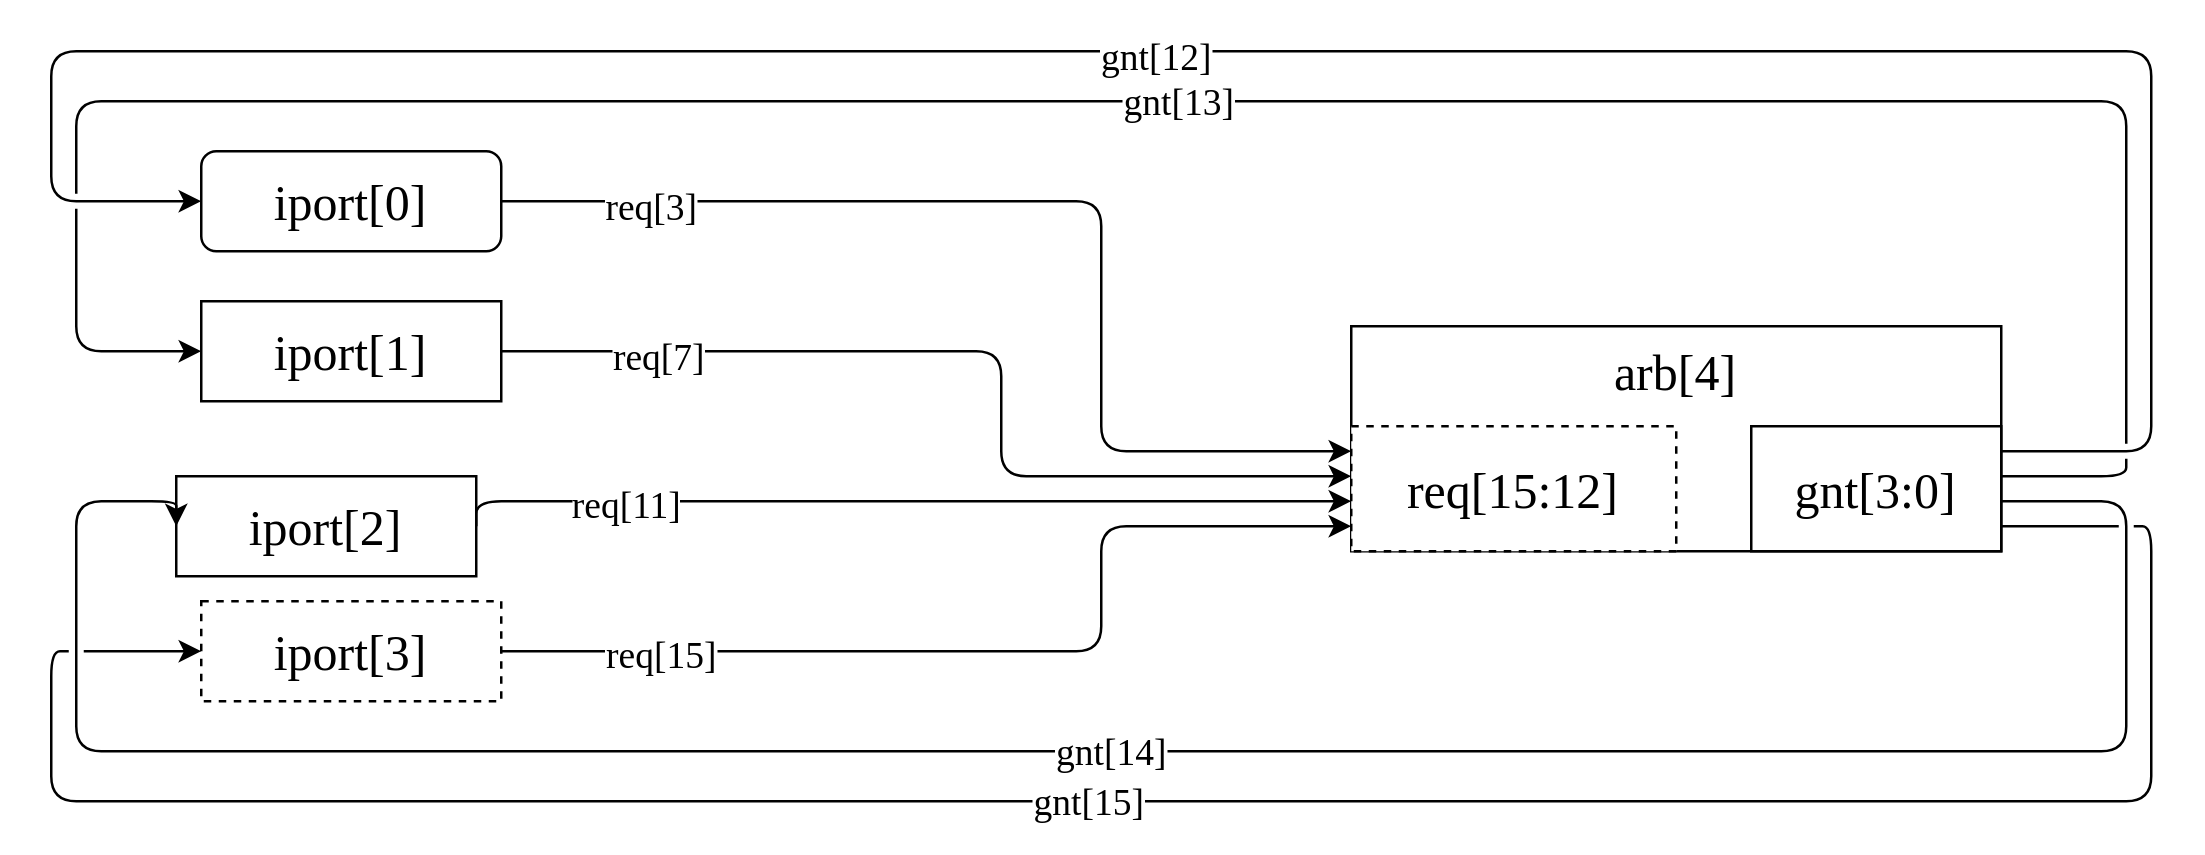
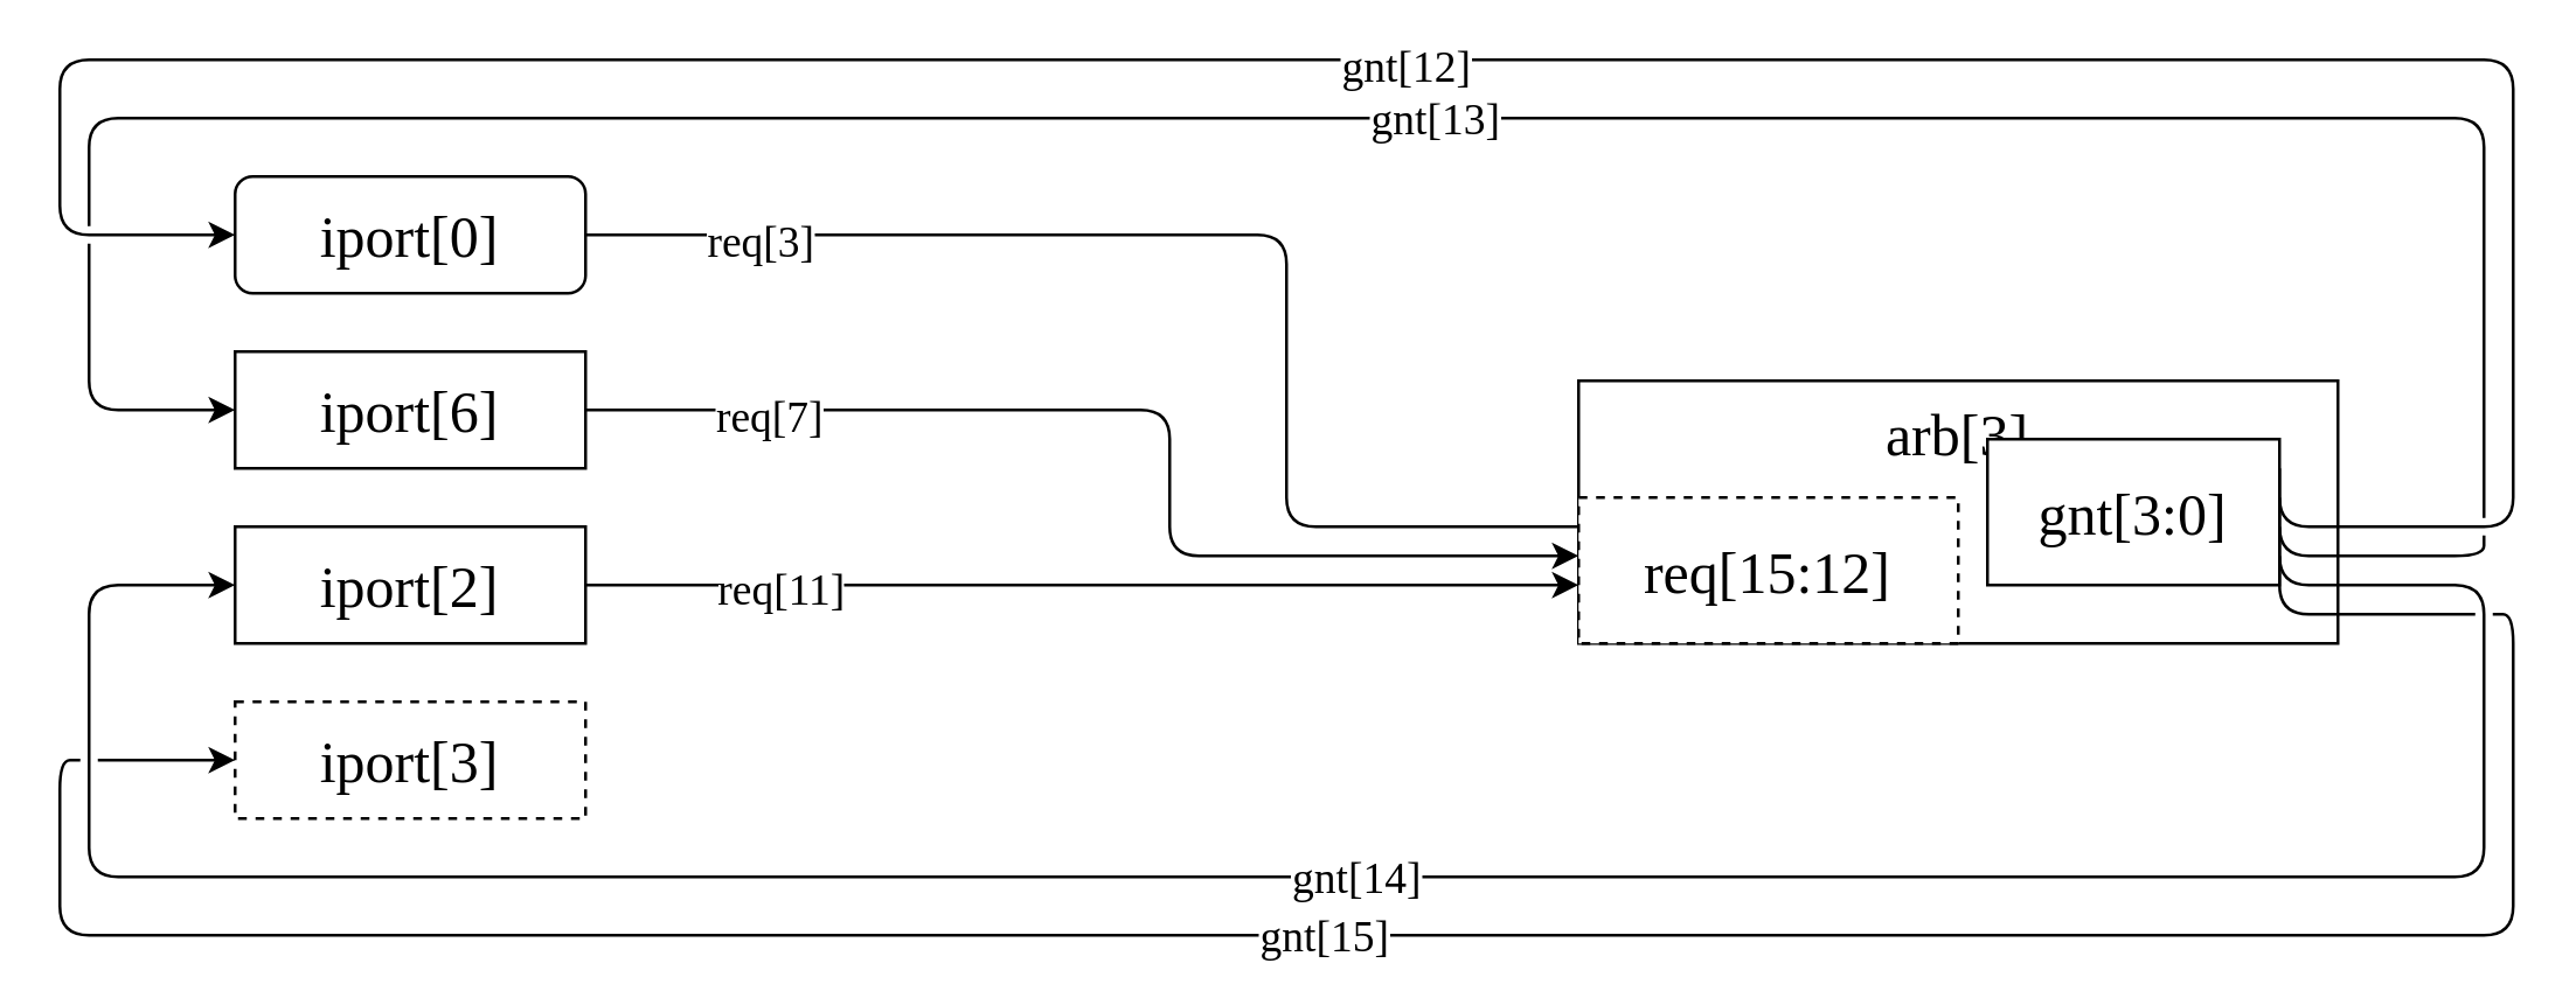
- <mxCell id="6" value="iport[1]" style="rounded=0;whiteSpace=wrap;html=1;hachureGap=4;fontFamily=Verdana;fontSize=20;points=[[0,0,0,0,0],[0,0.25,0,0,0],[0,0.5,0,0,0],[0,0.75,0,0,0],[0,1,0,0,0],[0.25,0,0,0,0],[0.25,1,0,0,0],[0.5,0,0,0,0],[0.5,1,0,0,0],[0.75,0,0,0,0],[0.75,1,0,0,0],[1,0,0,0,0],[1,0.33,0,0,0],[1,0.5,0,0,0],[1,0.66,0,0,0],[1,1,0,0,0]];" vertex="1" parent="1"><mxGeometry x="80" y="120" width="120" height="40" as="geometry" /></mxCell>
+ <mxCell id="6" value="iport[6]" style="rounded=0;whiteSpace=wrap;html=1;hachureGap=4;fontFamily=Verdana;fontSize=20;points=[[0,0,0,0,0],[0,0.25,0,0,0],[0,0.5,0,0,0],[0,0.75,0,0,0],[0,1,0,0,0],[0.25,0,0,0,0],[0.25,1,0,0,0],[0.5,0,0,0,0],[0.5,1,0,0,0],[0.75,0,0,0,0],[0.75,1,0,0,0],[1,0,0,0,0],[1,0.33,0,0,0],[1,0.5,0,0,0],[1,0.66,0,0,0],[1,1,0,0,0]];" vertex="1" parent="1"><mxGeometry x="80" y="120" width="120" height="40" as="geometry" /></mxCell>
- <mxCell id="3" value="arb[4]" style="rounded=0;whiteSpace=wrap;html=1;hachureGap=4;fontFamily=Verdana;fontSize=20;verticalAlign=top;" vertex="1" parent="1"><mxGeometry x="540" y="130" width="260" height="90" as="geometry" /></mxCell>
+ <mxCell id="3" value="arb[3]" style="rounded=0;whiteSpace=wrap;html=1;hachureGap=4;fontFamily=Verdana;fontSize=20;verticalAlign=top;" vertex="1" parent="1"><mxGeometry x="540" y="130" width="260" height="90" as="geometry" /></mxCell>
- <mxCell id="14" style="edgeStyle=orthogonalEdgeStyle;rounded=1;sketch=0;hachureGap=4;jiggle=2;curveFitting=1;html=1;exitX=1;exitY=0.5;exitDx=0;exitDy=0;exitPerimeter=0;strokeColor=default;fontFamily=Verdana;fontSize=15;jumpStyle=gap;entryX=0;entryY=0.2;entryDx=0;entryDy=0;entryPerimeter=0;" edge="1" parent="1" source="2" target="13"><mxGeometry relative="1" as="geometry"><mxPoint x="200" y="69.69" as="sourcePoint" /><mxPoint x="440" y="90" as="targetPoint" /><Array as="points"><mxPoint x="440" y="80" /><mxPoint x="440" y="180" /><mxPoint x="540" y="180" /></Array></mxGeometry></mxCell>
+ <mxCell id="14" style="edgeStyle=orthogonalEdgeStyle;rounded=1;sketch=0;hachureGap=4;jiggle=2;curveFitting=1;html=1;exitX=1;exitY=0.5;exitDx=0;exitDy=0;exitPerimeter=0;strokeColor=default;fontFamily=Verdana;fontSize=15;jumpStyle=gap;entryX=0;entryY=0.2;entryDx=0;entryDy=0;entryPerimeter=0;endArrow=none;" edge="1" parent="1" source="2" target="13"><mxGeometry relative="1" as="geometry"><mxPoint x="200" y="69.69" as="sourcePoint" /><mxPoint x="440" y="90" as="targetPoint" /><Array as="points"><mxPoint x="440" y="80" /><mxPoint x="440" y="180" /><mxPoint x="540" y="180" /></Array></mxGeometry></mxCell>
- <mxCell id="24" value="gnt[3:0]" style="rounded=0;whiteSpace=wrap;html=1;hachureGap=4;fontFamily=Verdana;fontSize=20;points=[[0,0,0,0,0],[0,0.2,0,0,0],[0,0.4,0,0,0],[0,0.6,0,0,0],[0,0.8,0,0,0],[0,1,0,0,0],[0.25,0,0,0,0],[0.25,1,0,0,0],[0.5,0,0,0,0],[0.5,1,0,0,0],[0.75,0,0,0,0],[0.75,1,0,0,0],[1,0,0,0,0],[1,0.26,0,0,0],[1,0.5,0,0,0],[1,0.76,0,0,0],[1,1,0,0,0]];direction=west;" vertex="1" parent="1"><mxGeometry x="700" y="170" width="100" height="50" as="geometry" /></mxCell>
+ <mxCell id="24" value="gnt[3:0]" style="rounded=0;whiteSpace=wrap;html=1;hachureGap=4;fontFamily=Verdana;fontSize=20;points=[[0,0,0,0,0],[0,0.2,0,0,0],[0,0.4,0,0,0],[0,0.6,0,0,0],[0,0.8,0,0,0],[0,1,0,0,0],[0.25,0,0,0,0],[0.25,1,0,0,0],[0.5,0,0,0,0],[0.5,1,0,0,0],[0.75,0,0,0,0],[0.75,1,0,0,0],[1,0,0,0,0],[1,0.26,0,0,0],[1,0.5,0,0,0],[1,0.76,0,0,0],[1,1,0,0,0]];direction=west;" vertex="1" parent="1"><mxGeometry x="680" y="150" width="100" height="50" as="geometry" /></mxCell>
- <mxCell id="9" value="iport[2]" style="rounded=0;whiteSpace=wrap;html=1;hachureGap=4;fontFamily=Verdana;fontSize=20;points=[[0,0,0,0,0],[0,0.25,0,0,0],[0,0.5,0,0,0],[0,0.75,0,0,0],[0,1,0,0,0],[0.25,0,0,0,0],[0.25,1,0,0,0],[0.5,0,0,0,0],[0.5,1,0,0,0],[0.75,0,0,0,0],[0.75,1,0,0,0],[1,0,0,0,0],[1,0.33,0,0,0],[1,0.5,0,0,0],[1,0.66,0,0,0],[1,1,0,0,0]];" vertex="1" parent="1"><mxGeometry x="70" y="190" width="120" height="40" as="geometry" /></mxCell>
+ <mxCell id="9" value="iport[2]" style="rounded=0;whiteSpace=wrap;html=1;hachureGap=4;fontFamily=Verdana;fontSize=20;points=[[0,0,0,0,0],[0,0.25,0,0,0],[0,0.5,0,0,0],[0,0.75,0,0,0],[0,1,0,0,0],[0.25,0,0,0,0],[0.25,1,0,0,0],[0.5,0,0,0,0],[0.5,1,0,0,0],[0.75,0,0,0,0],[0.75,1,0,0,0],[1,0,0,0,0],[1,0.33,0,0,0],[1,0.5,0,0,0],[1,0.66,0,0,0],[1,1,0,0,0]];" vertex="1" parent="1"><mxGeometry x="80" y="180" width="120" height="40" as="geometry" /></mxCell>
- <mxCell id="10" style="edgeStyle=orthogonalEdgeStyle;rounded=1;sketch=0;hachureGap=4;jiggle=2;curveFitting=1;jumpStyle=gap;html=1;entryX=0;entryY=0.8;entryDx=0;entryDy=0;entryPerimeter=0;strokeColor=default;fontFamily=Verdana;fontSize=15;exitX=1;exitY=0.5;exitDx=0;exitDy=0;exitPerimeter=0;" edge="1" parent="1" source="12" target="13"><mxGeometry relative="1" as="geometry"><mxPoint x="220" y="250" as="sourcePoint" /><Array as="points"><mxPoint x="440" y="260" /><mxPoint x="440" y="210" /></Array></mxGeometry></mxCell>
- <mxCell id="11" value="req[15]" style="edgeLabel;html=1;align=center;verticalAlign=middle;resizable=0;points=[];fontSize=15;fontFamily=Verdana;" vertex="1" connectable="0" parent="10"><mxGeometry x="-0.771" relative="1" as="geometry"><mxPoint x="18" as="offset" /></mxGeometry></mxCell>
